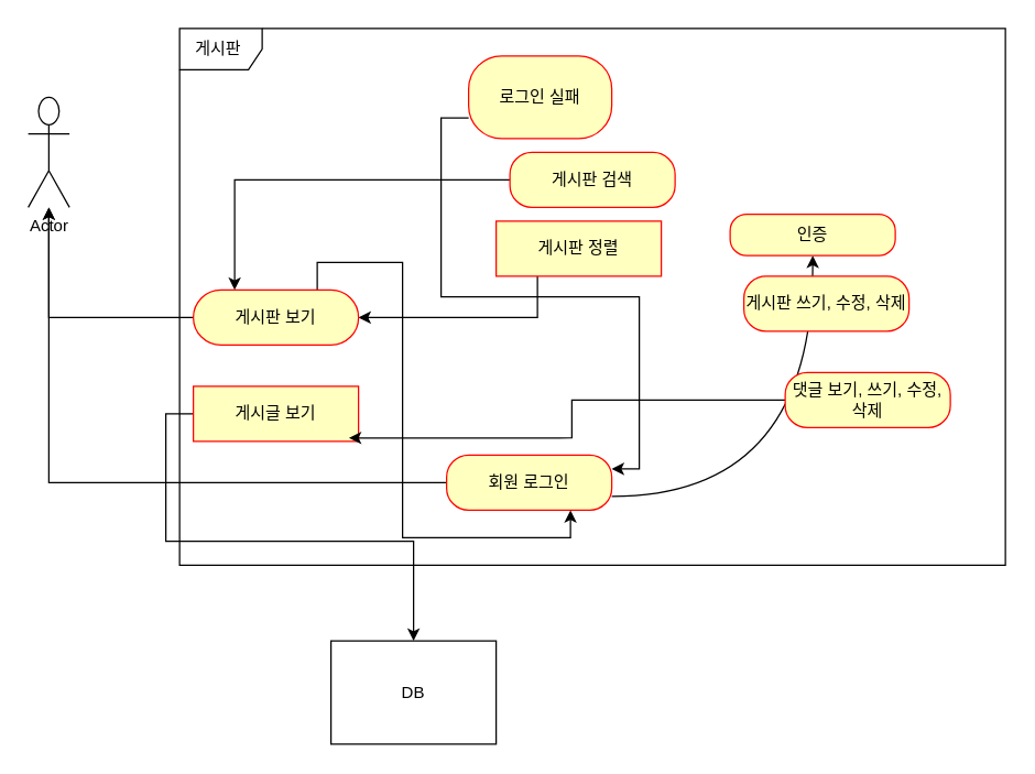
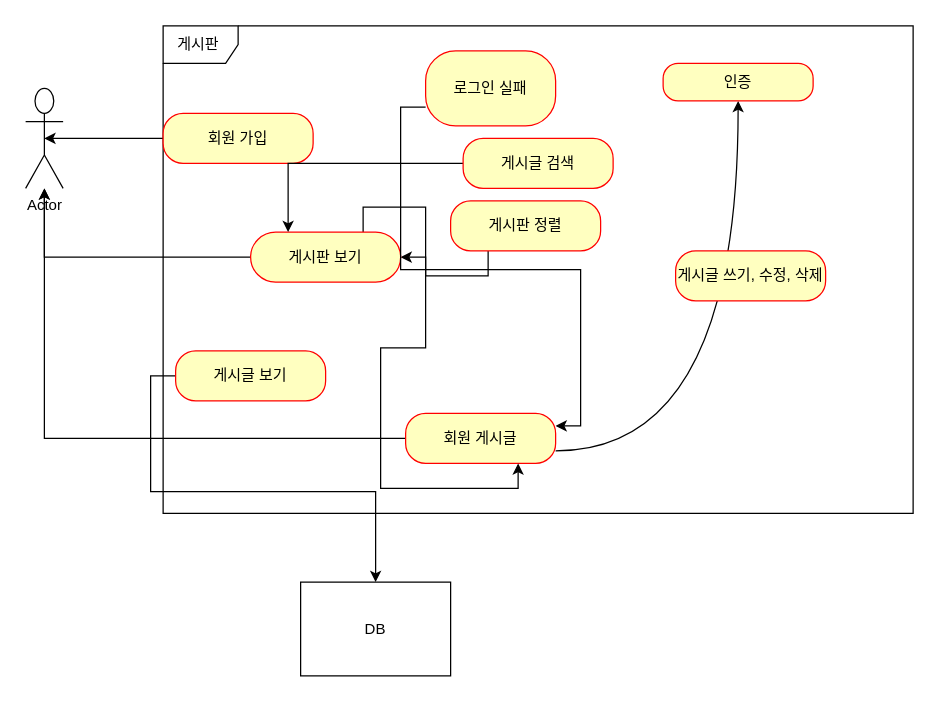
+ <mxCell id="15" style="edgeStyle=orthogonalEdgeStyle;rounded=0;orthogonalLoop=1;jettySize=auto;html=1;entryX=0.5;entryY=0.5;entryDx=0;entryDy=0;entryPerimeter=0;" edge="1" parent="1" source="16" target="2"><mxGeometry relative="1" as="geometry" /></mxCell>
+ <mxCell id="16" value="회원 가입" style="rounded=1;whiteSpace=wrap;html=1;arcSize=40;fontColor=#000000;fillColor=#ffffc0;strokeColor=#ff0000;" vertex="1" parent="1"><mxGeometry x="130" y="90" width="120" height="40" as="geometry" /></mxCell>
- <mxCell id="19" value="게시판 검색" style="rounded=1;whiteSpace=wrap;html=1;arcSize=40;fontColor=#000000;fillColor=#ffffc0;strokeColor=#ff0000;" vertex="1" parent="1"><mxGeometry x="370" y="110" width="120" height="40" as="geometry" /></mxCell>
+ <mxCell id="19" value="게시글 검색" style="rounded=1;whiteSpace=wrap;html=1;arcSize=40;fontColor=#000000;fillColor=#ffffc0;strokeColor=#ff0000;" vertex="1" parent="1"><mxGeometry x="370" y="110" width="120" height="40" as="geometry" /></mxCell>
- <mxCell id="7" value="인증" style="whiteSpace=wrap;html=1;fillColor=#ffffc0;strokeColor=#ff0000;fontColor=#000000;rounded=1;arcSize=40;" vertex="1" parent="1"><mxGeometry x="530" y="155" width="120" height="30" as="geometry" /></mxCell>
+ <mxCell id="7" value="인증" style="whiteSpace=wrap;html=1;fillColor=#ffffc0;strokeColor=#ff0000;fontColor=#000000;rounded=1;arcSize=40;" vertex="1" parent="1"><mxGeometry x="530" y="50" width="120" height="30" as="geometry" /></mxCell>
- <mxCell id="9" value="게시판 정렬" style="whiteSpace=wrap;html=1;arcSize=40;fontColor=#000000;fillColor=#ffffc0;strokeColor=#ff0000;rounded=0;" vertex="1" parent="1"><mxGeometry x="360" y="160" width="120" height="40" as="geometry" /></mxCell>
+ <mxCell id="9" value="게시판 정렬" style="rounded=1;whiteSpace=wrap;html=1;arcSize=40;fontColor=#000000;fillColor=#ffffc0;strokeColor=#ff0000;" vertex="1" parent="1"><mxGeometry x="360" y="160" width="120" height="40" as="geometry" /></mxCell>
- <mxCell id="17" value="게시판 쓰기, 수정, 삭제" style="rounded=1;whiteSpace=wrap;html=1;arcSize=40;fontColor=#000000;fillColor=#ffffc0;strokeColor=#ff0000;" vertex="1" parent="1"><mxGeometry x="540" y="200" width="120" height="40" as="geometry" /></mxCell>
+ <mxCell id="17" value="게시글 쓰기, 수정, 삭제" style="rounded=1;whiteSpace=wrap;html=1;arcSize=40;fontColor=#000000;fillColor=#ffffc0;strokeColor=#ff0000;" vertex="1" parent="1"><mxGeometry x="540" y="200" width="120" height="40" as="geometry" /></mxCell>
- <mxCell id="14" value="게시판 보기" style="rounded=1;whiteSpace=wrap;html=1;arcSize=50;fontColor=#000000;fillColor=#ffffc0;strokeColor=#ff0000;" vertex="1" parent="1"><mxGeometry x="140" y="210" width="120" height="40" as="geometry" /></mxCell>
+ <mxCell id="14" value="게시판 보기" style="rounded=1;whiteSpace=wrap;html=1;arcSize=50;fontColor=#000000;fillColor=#ffffc0;strokeColor=#ff0000;" vertex="1" parent="1"><mxGeometry x="200" y="185" width="120" height="40" as="geometry" /></mxCell>
- <mxCell id="23" value="댓글 보기, 쓰기, 수정, 삭제" style="rounded=1;whiteSpace=wrap;html=1;arcSize=40;fontColor=#000000;fillColor=#ffffc0;strokeColor=#ff0000;" vertex="1" parent="1"><mxGeometry x="570" y="270" width="120" height="40" as="geometry" /></mxCell>
- <mxCell id="11" value="게시글 보기" style="whiteSpace=wrap;html=1;arcSize=40;fontColor=#000000;fillColor=#ffffc0;strokeColor=#ff0000;rounded=0;" vertex="1" parent="1"><mxGeometry x="140" y="280" width="120" height="40" as="geometry" /></mxCell>
+ <mxCell id="11" value="게시글 보기" style="rounded=1;whiteSpace=wrap;html=1;arcSize=40;fontColor=#000000;fillColor=#ffffc0;strokeColor=#ff0000;" vertex="1" parent="1"><mxGeometry x="140" y="280" width="120" height="40" as="geometry" /></mxCell>
- <mxCell id="22" style="edgeStyle=orthogonalEdgeStyle;rounded=0;orthogonalLoop=1;jettySize=auto;html=1;exitX=0;exitY=0.5;exitDx=0;exitDy=0;entryX=0.942;entryY=0.938;entryDx=0;entryDy=0;entryPerimeter=0;" edge="1" parent="1" source="23" target="11"><mxGeometry relative="1" as="geometry" /></mxCell>
- <mxCell id="6" value="회원 로그인" style="rounded=1;whiteSpace=wrap;html=1;arcSize=40;fontColor=#000000;fillColor=#ffffc0;strokeColor=#ff0000;" vertex="1" parent="1"><mxGeometry x="324" y="330" width="120" height="40" as="geometry" /></mxCell>
+ <mxCell id="6" value="회원 게시글" style="rounded=1;whiteSpace=wrap;html=1;arcSize=40;fontColor=#000000;fillColor=#ffffc0;strokeColor=#ff0000;" vertex="1" parent="1"><mxGeometry x="324" y="330" width="120" height="40" as="geometry" /></mxCell>
